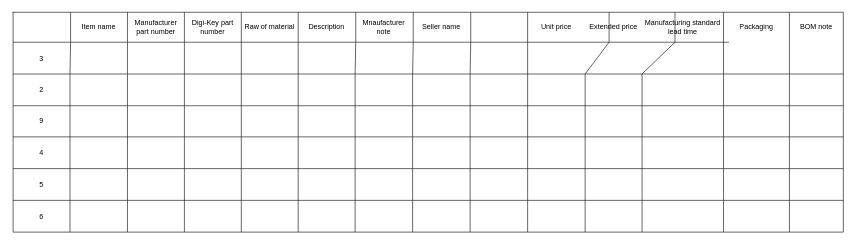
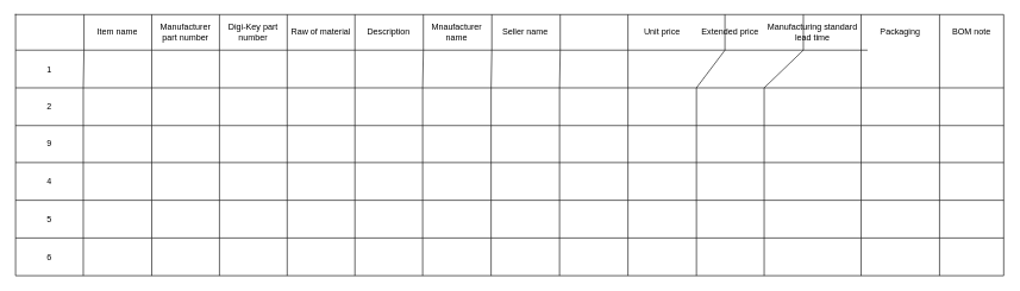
- <mxCell id="9" value="Mnaufacturer note" style="shape=partialRectangle;html=1;whiteSpace=wrap;connectable=0;overflow=hidden;fillColor=none;top=0;left=0;bottom=0;right=0;" vertex="1" parent="3"><mxGeometry x="571" width="96" height="50" as="geometry" /></mxCell>
+ <mxCell id="9" value="Mnaufacturer name" style="shape=partialRectangle;html=1;whiteSpace=wrap;connectable=0;overflow=hidden;fillColor=none;top=0;left=0;bottom=0;right=0;" vertex="1" parent="3"><mxGeometry x="571" width="96" height="50" as="geometry" /></mxCell>
- <mxCell id="17" value="3" style="shape=partialRectangle;html=1;whiteSpace=wrap;connectable=0;overflow=hidden;fillColor=none;top=0;left=0;bottom=0;right=0;" parent="16" vertex="1"><mxGeometry width="95" height="53" as="geometry" /></mxCell>
+ <mxCell id="17" value="1" style="shape=partialRectangle;html=1;whiteSpace=wrap;connectable=0;overflow=hidden;fillColor=none;top=0;left=0;bottom=0;right=0;" parent="16" vertex="1"><mxGeometry width="95" height="53" as="geometry" /></mxCell>
